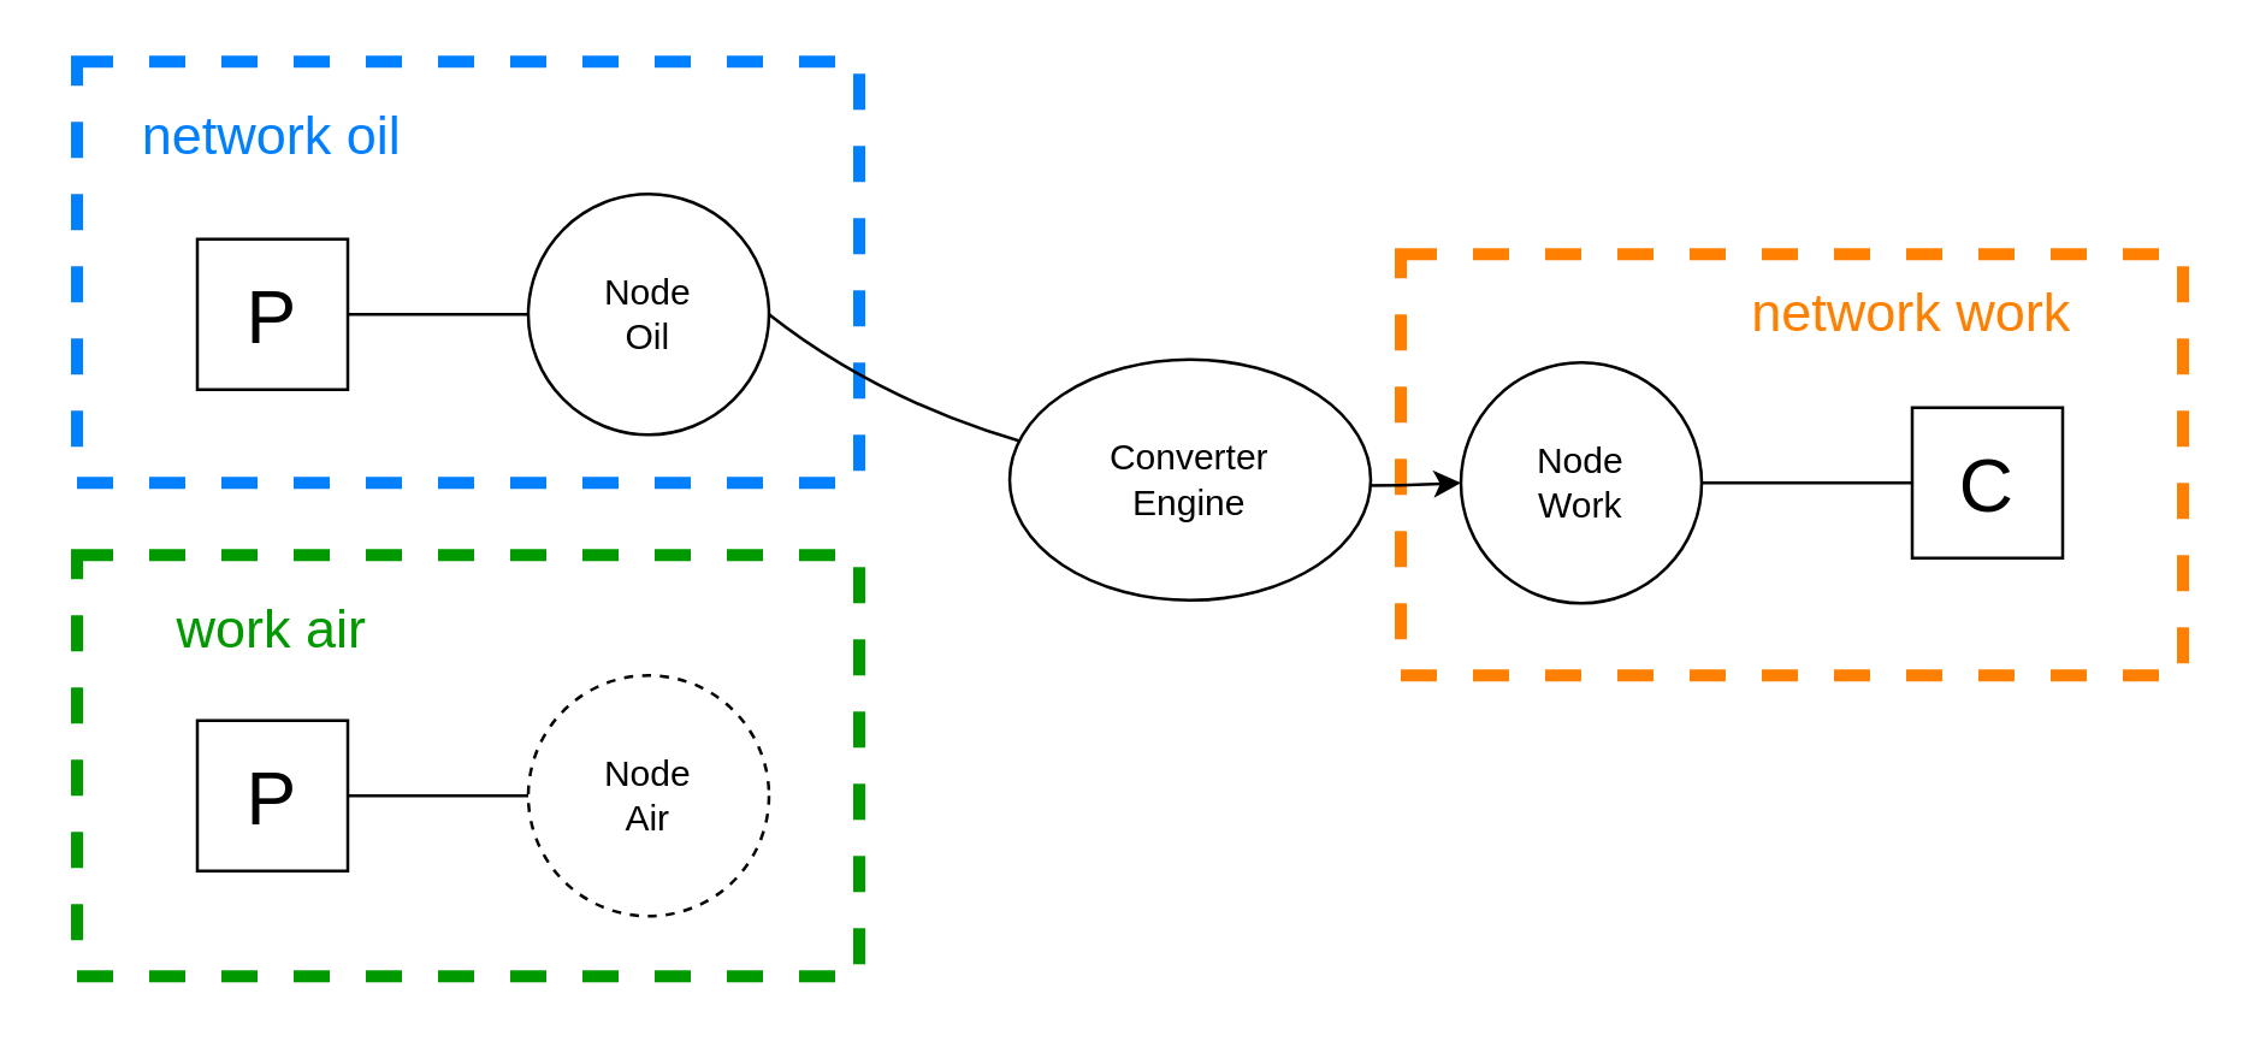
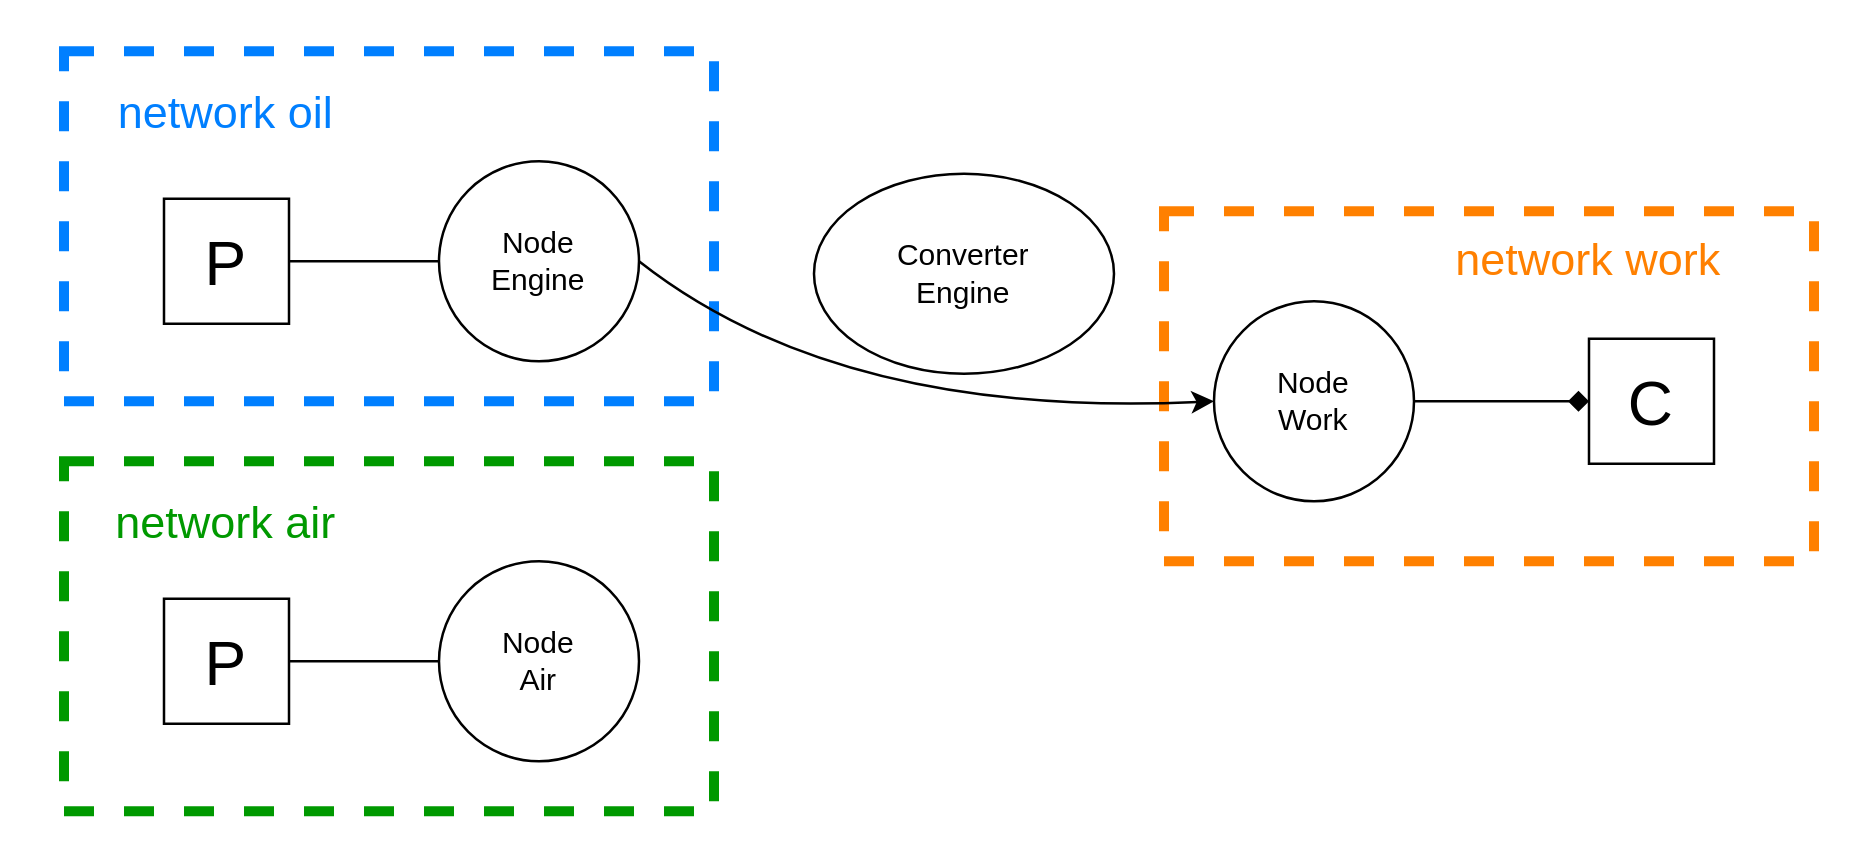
- <mxCell id="6" value="Node&lt;br&gt;Oil" style="ellipse;whiteSpace=wrap;html=1;aspect=fixed;" vertex="1" parent="1"><mxGeometry x="175" y="64" width="80" height="80" as="geometry" /></mxCell>
+ <mxCell id="6" value="Node&lt;br&gt;Engine" style="ellipse;whiteSpace=wrap;html=1;aspect=fixed;" vertex="1" parent="1"><mxGeometry x="175" y="64" width="80" height="80" as="geometry" /></mxCell>
- <mxCell id="15" value="Converter&lt;br&gt;Engine" style="ellipse;whiteSpace=wrap;html=1;strokeWidth=1;" vertex="1" parent="1"><mxGeometry x="335" y="119" width="120" height="80" as="geometry" /></mxCell>
+ <mxCell id="15" value="Converter&lt;br&gt;Engine" style="ellipse;whiteSpace=wrap;html=1;strokeWidth=1;" vertex="1" parent="1"><mxGeometry x="325" y="69" width="120" height="80" as="geometry" /></mxCell>
- <mxCell id="18" value="" style="endArrow=none;html=1;exitX=1;exitY=0.5;exitDx=0;exitDy=0;entryX=0;entryY=0.5;entryDx=0;entryDy=0;" edge="1" parent="1" source="2" target="3"><mxGeometry width="50" height="50" relative="1" as="geometry"><mxPoint x="575" y="199" as="sourcePoint" /><mxPoint x="635" y="199" as="targetPoint" /></mxGeometry></mxCell>
+ <mxCell id="18" value="" style="endArrow=diamond;html=1;exitX=1;exitY=0.5;exitDx=0;exitDy=0;entryX=0;entryY=0.5;entryDx=0;entryDy=0;" edge="1" parent="1" source="2" target="3"><mxGeometry width="50" height="50" relative="1" as="geometry"><mxPoint x="575" y="199" as="sourcePoint" /><mxPoint x="635" y="199" as="targetPoint" /></mxGeometry></mxCell>
- <mxCell id="11" value="&lt;font style=&quot;font-size: 18px&quot; color=&quot;#009900&quot;&gt;work air&lt;/font&gt;" style="text;html=1;fillColor=none;align=center;verticalAlign=middle;whiteSpace=wrap;rounded=0;dashed=1;" vertex="1" parent="1"><mxGeometry x="20" y="194" width="140" height="30" as="geometry" /></mxCell>
+ <mxCell id="11" value="&lt;font style=&quot;font-size: 18px&quot; color=&quot;#009900&quot;&gt;network air&lt;/font&gt;" style="text;html=1;fillColor=none;align=center;verticalAlign=middle;whiteSpace=wrap;rounded=0;dashed=1;" vertex="1" parent="1"><mxGeometry x="20" y="194" width="140" height="30" as="geometry" /></mxCell>
- <mxCell id="4" value="Node&lt;br&gt;Air" style="ellipse;whiteSpace=wrap;html=1;aspect=fixed;dashed=1;" vertex="1" parent="1"><mxGeometry x="175" y="224" width="80" height="80" as="geometry" /></mxCell>
+ <mxCell id="4" value="Node&lt;br&gt;Air" style="ellipse;whiteSpace=wrap;html=1;aspect=fixed;" vertex="1" parent="1"><mxGeometry x="175" y="224" width="80" height="80" as="geometry" /></mxCell>
